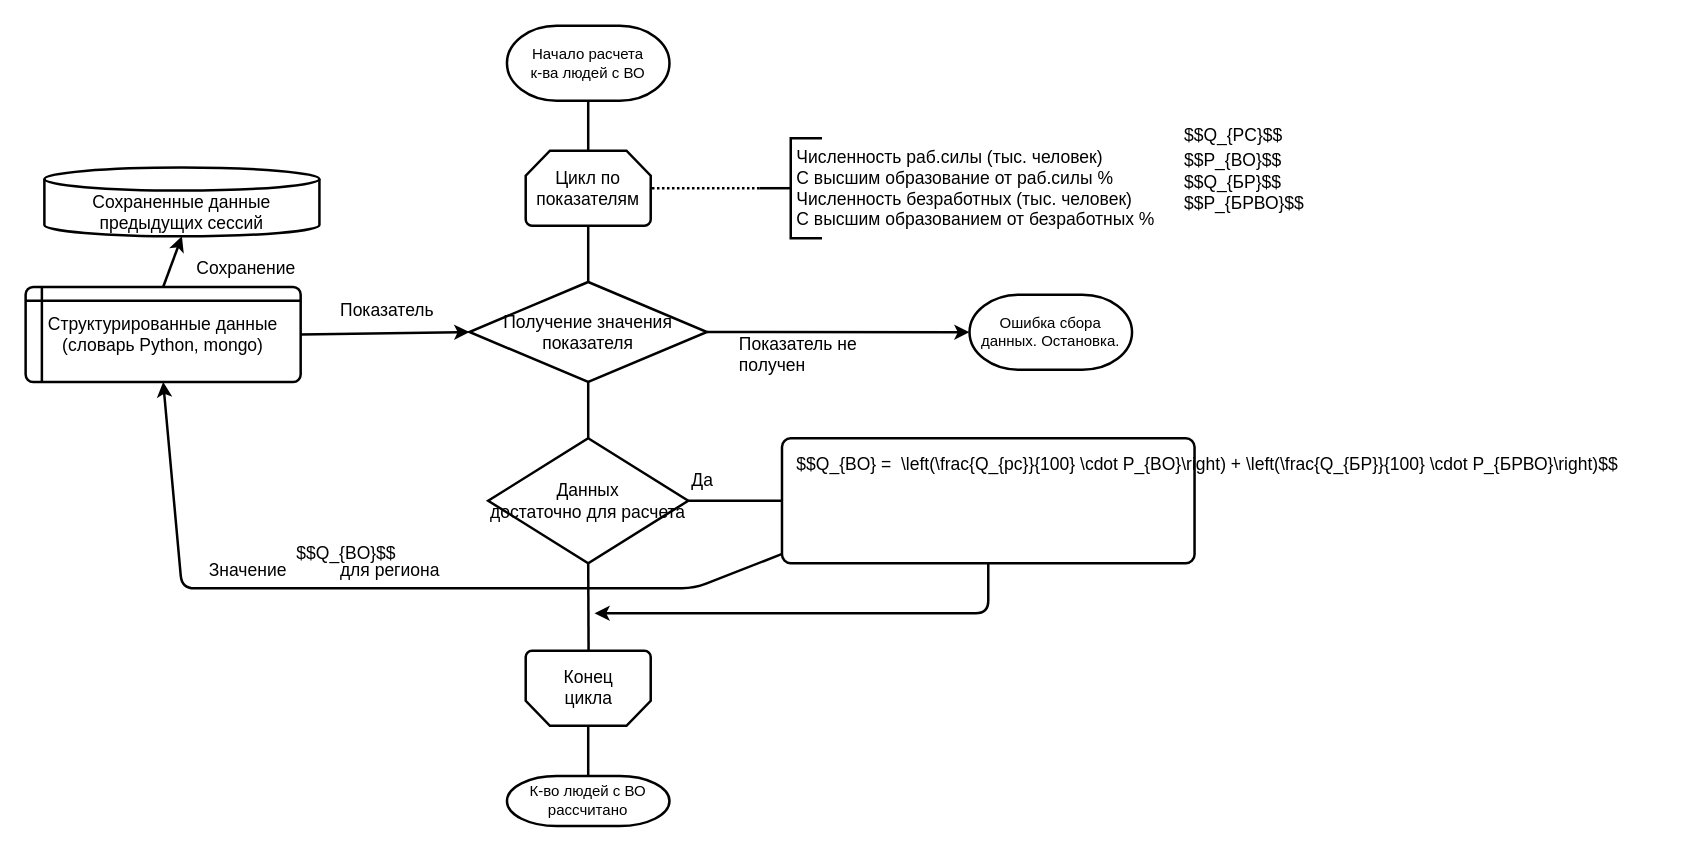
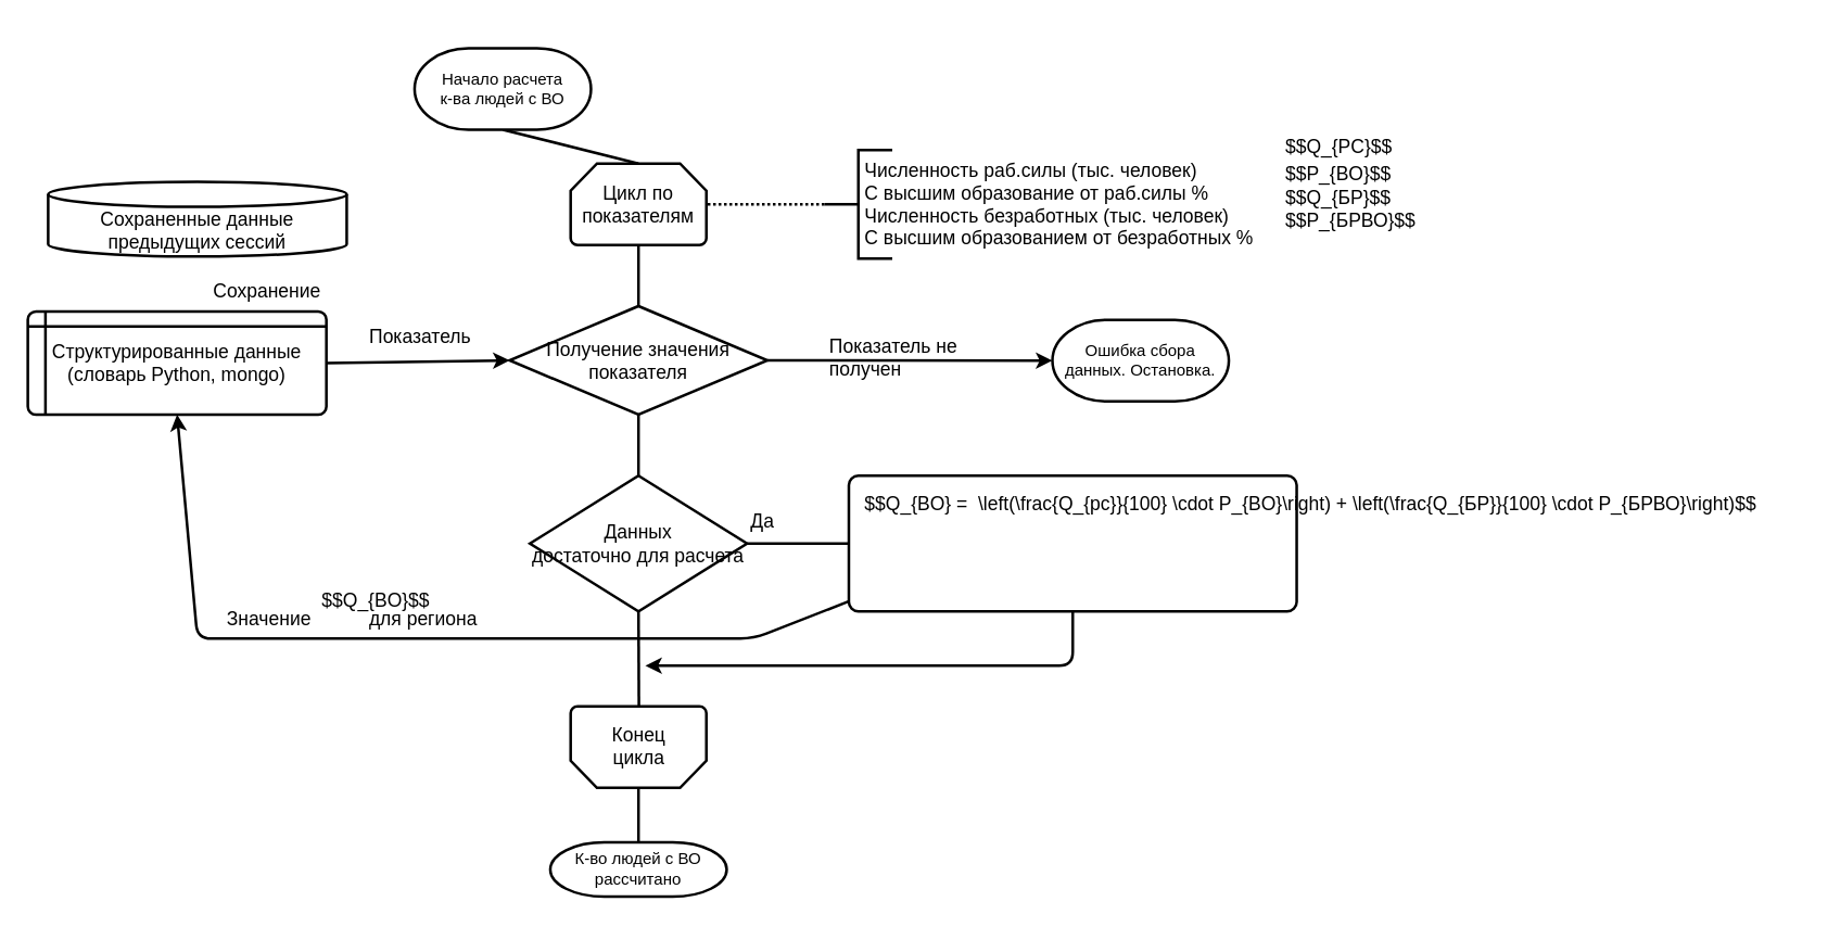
- <mxCell id="3" value="&lt;div&gt;Начало расчета&lt;br&gt;&lt;/div&gt;&lt;div&gt;к-ва людей с ВО&lt;br&gt;&lt;/div&gt;" style="strokeWidth=2;html=1;shape=mxgraph.flowchart.terminator;whiteSpace=wrap;" vertex="1" parent="1"><mxGeometry x="405" y="20" width="130" height="60" as="geometry" /></mxCell>
+ <mxCell id="3" value="&lt;div&gt;Начало расчета&lt;br&gt;&lt;/div&gt;&lt;div&gt;к-ва людей с ВО&lt;br&gt;&lt;/div&gt;" style="strokeWidth=2;html=1;shape=mxgraph.flowchart.terminator;whiteSpace=wrap;" vertex="1" parent="1"><mxGeometry x="305" y="35" width="130" height="60" as="geometry" /></mxCell>
- <mxCell id="5" style="edgeStyle=none;rounded=1;orthogonalLoop=1;jettySize=auto;html=1;exitX=0.5;exitY=0;exitDx=0;exitDy=0;entryX=0.5;entryY=1;entryDx=0;entryDy=0;entryPerimeter=0;endArrow=classic;endFill=1;strokeWidth=2;fontSize=14;" edge="1" parent="1" source="6" target="8"><mxGeometry relative="1" as="geometry" /></mxCell>
- <mxCell id="38" value="&lt;div&gt;Показатель не&lt;/div&gt;&lt;div&gt;получен&lt;br&gt;&lt;/div&gt;" style="text;html=1;resizable=0;points=[];autosize=1;align=left;verticalAlign=top;spacingTop=-4;fontSize=14;" vertex="1" parent="1"><mxGeometry x="589" y="264" width="110" height="40" as="geometry" /></mxCell>
+ <mxCell id="38" value="&lt;div&gt;Показатель не&lt;/div&gt;&lt;div&gt;получен&lt;br&gt;&lt;/div&gt;" style="text;html=1;resizable=0;points=[];autosize=1;align=left;verticalAlign=top;spacingTop=-4;fontSize=14;" vertex="1" parent="1"><mxGeometry x="609" y="244" width="110" height="40" as="geometry" /></mxCell>
